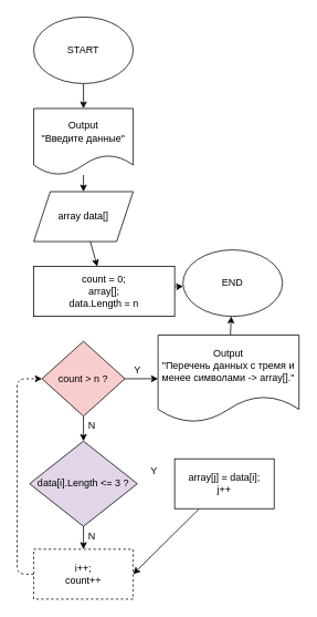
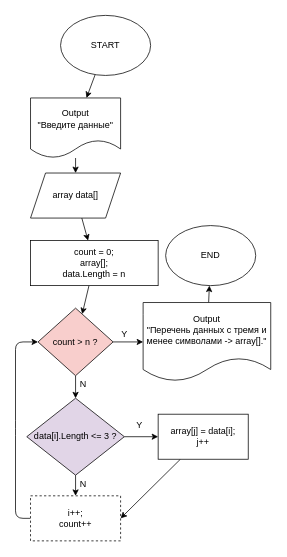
- <mxCell id="3" value="START" style="ellipse;whiteSpace=wrap;html=1;" vertex="1" parent="1"><mxGeometry x="40" y="20" width="120" height="80" as="geometry" /></mxCell>
+ <mxCell id="3" value="START" style="ellipse;whiteSpace=wrap;html=1;" vertex="1" parent="1"><mxGeometry x="80" y="20" width="120" height="80" as="geometry" /></mxCell>
- <mxCell id="8" value="" style="edgeStyle=none;html=1;" edge="1" parent="1" source="9" target="27"><mxGeometry relative="1" as="geometry" /></mxCell>
+ <mxCell id="8" value="" style="edgeStyle=none;html=1;" edge="1" parent="1" source="9" target="12"><mxGeometry relative="1" as="geometry" /></mxCell>
- <mxCell id="24" style="edgeStyle=none;html=1;entryX=0;entryY=0.5;entryDx=0;entryDy=0;dashed=1;" edge="1" parent="1" source="25" target="12"><mxGeometry relative="1" as="geometry"><mxPoint x="10" y="450" as="targetPoint" /><Array as="points"><mxPoint x="20" y="690" /><mxPoint x="20" y="570" /><mxPoint x="20" y="455" /></Array></mxGeometry></mxCell>
+ <mxCell id="24" style="edgeStyle=none;html=1;entryX=0;entryY=0.5;entryDx=0;entryDy=0;" edge="1" parent="1" source="25" target="12"><mxGeometry relative="1" as="geometry"><mxPoint x="10" y="450" as="targetPoint" /><Array as="points"><mxPoint x="20" y="690" /><mxPoint x="20" y="570" /><mxPoint x="20" y="455" /></Array></mxGeometry></mxCell>
+ <mxCell id="16" value="" style="edgeStyle=none;html=1;" edge="1" parent="1" source="18" target="21"><mxGeometry relative="1" as="geometry" /></mxCell>
